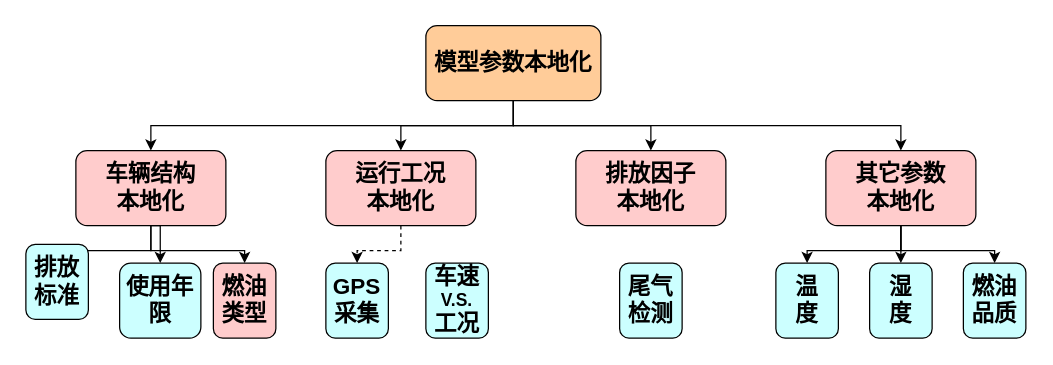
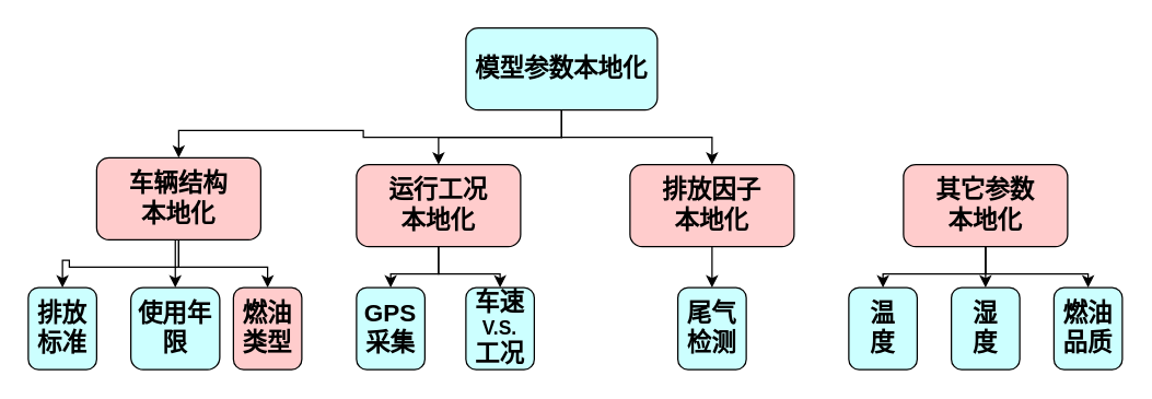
- <mxCell id="6" value="&lt;b&gt;&lt;font style=&quot;font-size: 18px&quot;&gt;模型参数本地化&lt;/font&gt;&lt;/b&gt;" style="rounded=1;whiteSpace=wrap;html=1;fillColor=#FFCC99;" parent="1" vertex="1"><mxGeometry x="340" y="20" width="140" height="60" as="geometry" /></mxCell>
+ <mxCell id="6" value="&lt;b&gt;&lt;font style=&quot;font-size: 18px&quot;&gt;模型参数本地化&lt;/font&gt;&lt;/b&gt;" style="rounded=1;whiteSpace=wrap;html=1;fillColor=#ccffff;" parent="1" vertex="1"><mxGeometry x="340" y="20" width="140" height="60" as="geometry" /></mxCell>
- <mxCell id="3" style="edgeStyle=orthogonalEdgeStyle;rounded=0;orthogonalLoop=1;jettySize=auto;html=1;exitX=0.5;exitY=1;exitDx=0;exitDy=0;entryX=0.5;entryY=0;entryDx=0;entryDy=0;" parent="1" source="6" target="19" edge="1"><mxGeometry relative="1" as="geometry" /></mxCell>
- <mxCell id="10" value="&lt;font style=&quot;font-size: 18px&quot;&gt;&lt;b&gt;车辆结构&lt;br&gt;本地化&lt;/b&gt;&lt;/font&gt;" style="rounded=1;whiteSpace=wrap;html=1;fillColor=#FFCCCC;" parent="1" vertex="1"><mxGeometry x="60" y="120" width="120" height="60" as="geometry" /></mxCell>
+ <mxCell id="10" value="&lt;font style=&quot;font-size: 18px&quot;&gt;&lt;b&gt;车辆结构&lt;br&gt;本地化&lt;/b&gt;&lt;/font&gt;" style="rounded=1;whiteSpace=wrap;html=1;fillColor=#FFCCCC;" parent="1" vertex="1"><mxGeometry x="70" y="115" width="120" height="60" as="geometry" /></mxCell>
+ <mxCell id="14" style="edgeStyle=orthogonalEdgeStyle;rounded=0;orthogonalLoop=1;jettySize=auto;html=1;exitX=0.5;exitY=1;exitDx=0;exitDy=0;entryX=0.5;entryY=0;entryDx=0;entryDy=0;" edge="1" parent="1" source="15" target="25"><mxGeometry relative="1" as="geometry" /></mxCell>
- <mxCell id="11" style="edgeStyle=orthogonalEdgeStyle;rounded=0;orthogonalLoop=1;jettySize=auto;html=1;exitX=0.5;exitY=1;exitDx=0;exitDy=0;entryX=0.5;entryY=0;entryDx=0;entryDy=0;dashed=1;" edge="1" parent="1" source="13" target="23"><mxGeometry relative="1" as="geometry" /></mxCell>
+ <mxCell id="11" style="edgeStyle=orthogonalEdgeStyle;rounded=0;orthogonalLoop=1;jettySize=auto;html=1;exitX=0.5;exitY=1;exitDx=0;exitDy=0;entryX=0.5;entryY=0;entryDx=0;entryDy=0;" edge="1" parent="1" source="13" target="23"><mxGeometry relative="1" as="geometry" /></mxCell>
+ <mxCell id="12" style="edgeStyle=orthogonalEdgeStyle;rounded=0;orthogonalLoop=1;jettySize=auto;html=1;exitX=0.5;exitY=1;exitDx=0;exitDy=0;entryX=0.5;entryY=0;entryDx=0;entryDy=0;" edge="1" parent="1" source="13" target="24"><mxGeometry relative="1" as="geometry" /></mxCell>
- <mxCell id="20" value="&lt;font style=&quot;font-size: 18px&quot;&gt;&lt;b&gt;排放标准&lt;/b&gt;&lt;/font&gt;" style="rounded=1;whiteSpace=wrap;html=1;fillColor=#CCFFFF;" vertex="1" parent="1"><mxGeometry x="20" y="195" width="50" height="60" as="geometry" /></mxCell>
+ <mxCell id="20" value="&lt;font style=&quot;font-size: 18px&quot;&gt;&lt;b&gt;排放标准&lt;/b&gt;&lt;/font&gt;" style="rounded=1;whiteSpace=wrap;html=1;fillColor=#CCFFFF;" vertex="1" parent="1"><mxGeometry x="20" y="210" width="50" height="60" as="geometry" /></mxCell>
